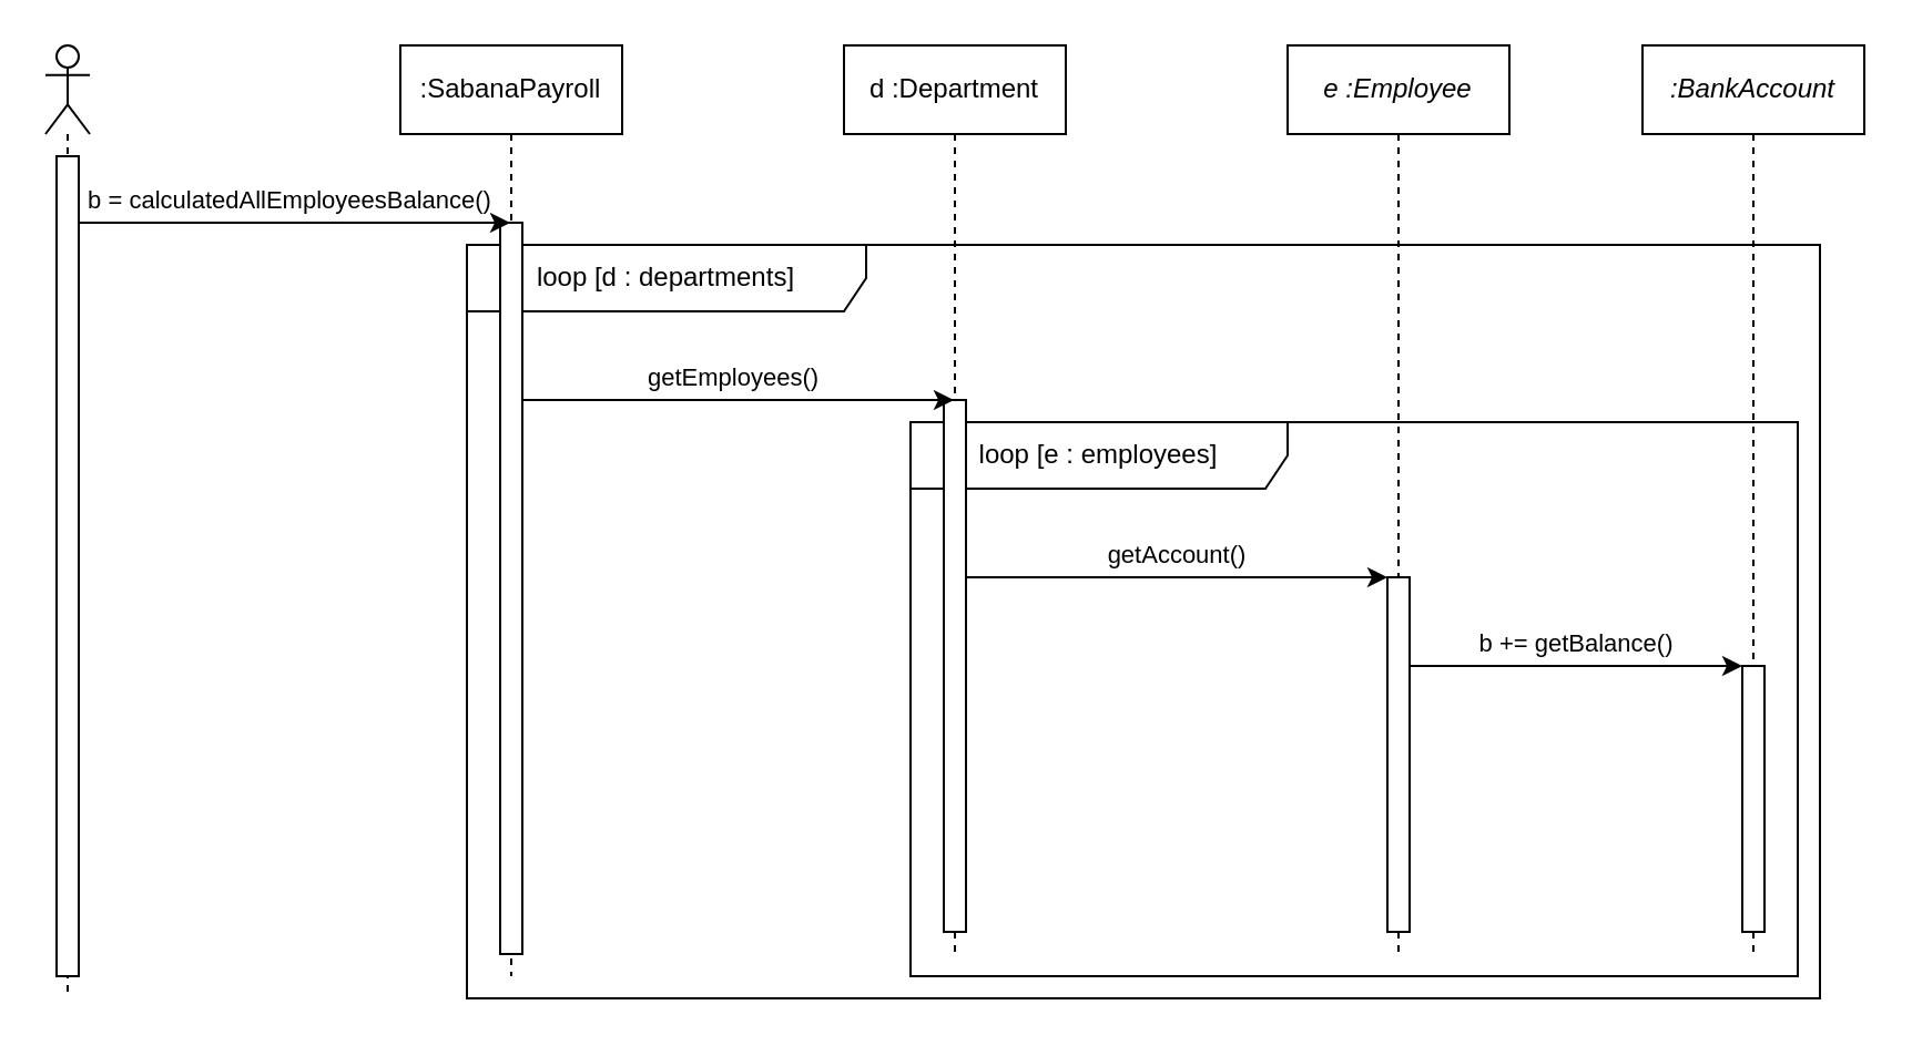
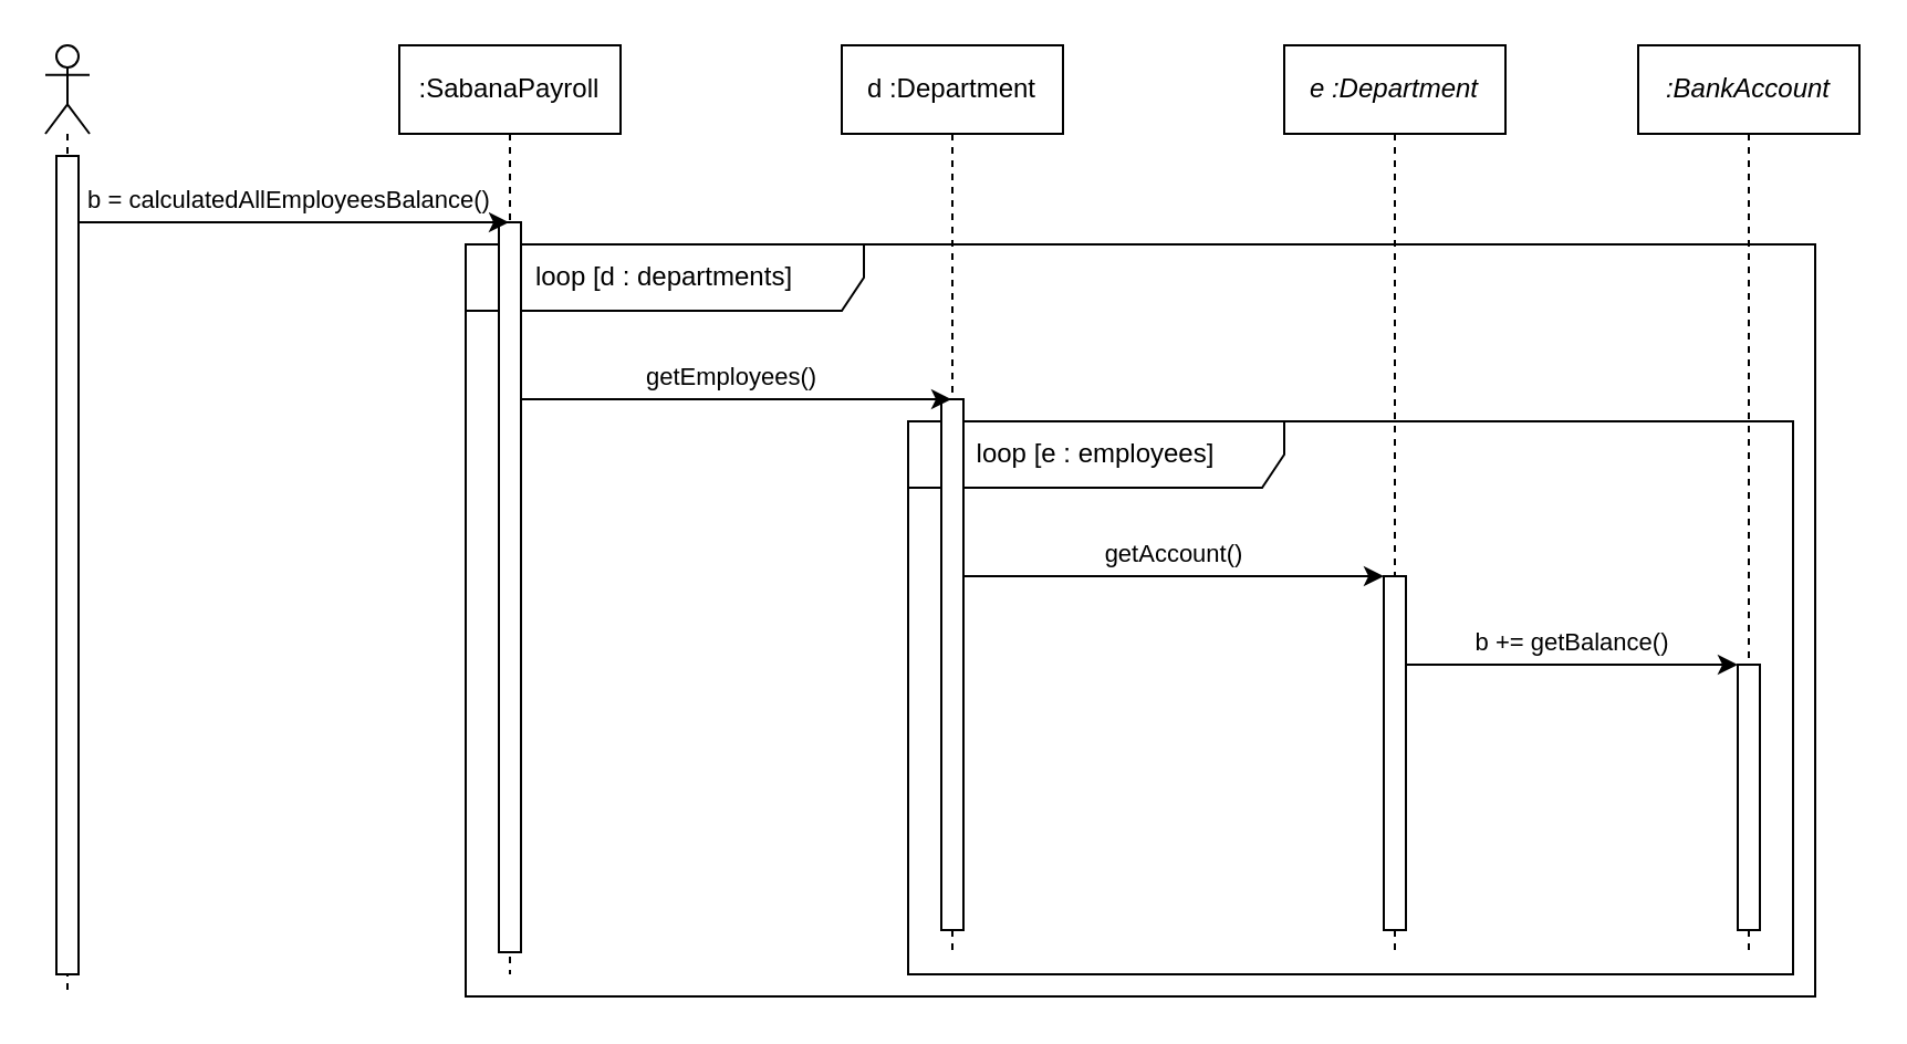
- <mxCell id="12" value="e :Employee" style="shape=umlLifeline;perimeter=lifelinePerimeter;whiteSpace=wrap;html=1;container=1;collapsible=0;recursiveResize=0;outlineConnect=0;fontStyle=2" parent="1" vertex="1"><mxGeometry x="580" y="20" width="100" height="410" as="geometry" /></mxCell>
+ <mxCell id="12" value="e :Department" style="shape=umlLifeline;perimeter=lifelinePerimeter;whiteSpace=wrap;html=1;container=1;collapsible=0;recursiveResize=0;outlineConnect=0;fontStyle=2" parent="1" vertex="1"><mxGeometry x="580" y="20" width="100" height="410" as="geometry" /></mxCell>
